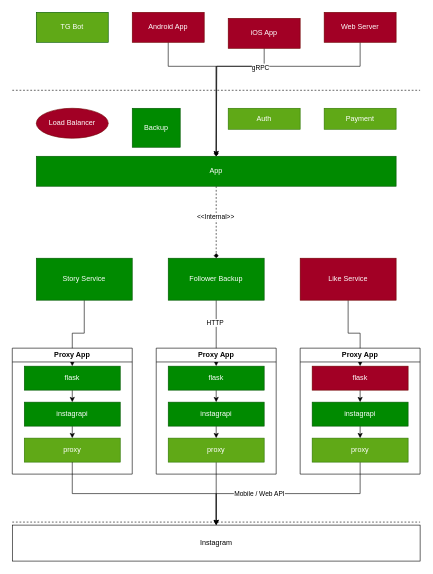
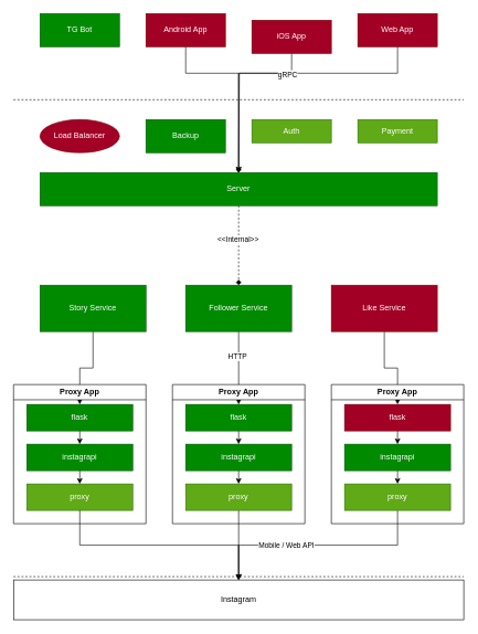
- <mxCell id="3" value="TG Bot" style="rounded=0;whiteSpace=wrap;html=1;fillColor=#60a917;fontColor=#ffffff;strokeColor=#005700;" parent="1" vertex="1"><mxGeometry x="60" y="20" width="120" height="50" as="geometry" /></mxCell>
+ <mxCell id="3" value="TG Bot" style="rounded=0;whiteSpace=wrap;html=1;fillColor=#008a00;fontColor=#ffffff;strokeColor=#005700;" parent="1" vertex="1"><mxGeometry x="60" y="20" width="120" height="50" as="geometry" /></mxCell>
- <mxCell id="10" value="Web Server" style="rounded=0;whiteSpace=wrap;html=1;fillColor=#a20025;fontColor=#ffffff;strokeColor=#6F0000;" parent="1" vertex="1"><mxGeometry x="540" y="20" width="120" height="50" as="geometry" /></mxCell>
+ <mxCell id="10" value="Web App" style="rounded=0;whiteSpace=wrap;html=1;fillColor=#a20025;fontColor=#ffffff;strokeColor=#6F0000;" parent="1" vertex="1"><mxGeometry x="540" y="20" width="120" height="50" as="geometry" /></mxCell>
- <mxCell id="46" value="Backup" style="rounded=0;whiteSpace=wrap;html=1;fillColor=#008a00;fontColor=#ffffff;strokeColor=#005700;" parent="1" vertex="1"><mxGeometry x="220" y="180" width="80" height="65" as="geometry" /></mxCell>
+ <mxCell id="46" value="Backup" style="rounded=0;whiteSpace=wrap;html=1;fillColor=#008a00;fontColor=#ffffff;strokeColor=#005700;" parent="1" vertex="1"><mxGeometry x="220" y="180" width="120" height="50" as="geometry" /></mxCell>
- <mxCell id="13" value="App" style="rounded=0;whiteSpace=wrap;html=1;fillColor=#008a00;fontColor=#ffffff;strokeColor=#005700;" parent="1" vertex="1"><mxGeometry x="60" y="260" width="600" height="50" as="geometry" /></mxCell>
+ <mxCell id="13" value="Server" style="rounded=0;whiteSpace=wrap;html=1;fillColor=#008a00;fontColor=#ffffff;strokeColor=#005700;" parent="1" vertex="1"><mxGeometry x="60" y="260" width="600" height="50" as="geometry" /></mxCell>
- <mxCell id="18" value="Follower Backup" style="rounded=0;whiteSpace=wrap;html=1;fillColor=#008a00;fontColor=#ffffff;strokeColor=#005700;" parent="1" vertex="1"><mxGeometry x="280" y="430" width="160" height="70" as="geometry" /></mxCell>
+ <mxCell id="18" value="Follower Service" style="rounded=0;whiteSpace=wrap;html=1;fillColor=#008a00;fontColor=#ffffff;strokeColor=#005700;" parent="1" vertex="1"><mxGeometry x="280" y="430" width="160" height="70" as="geometry" /></mxCell>
